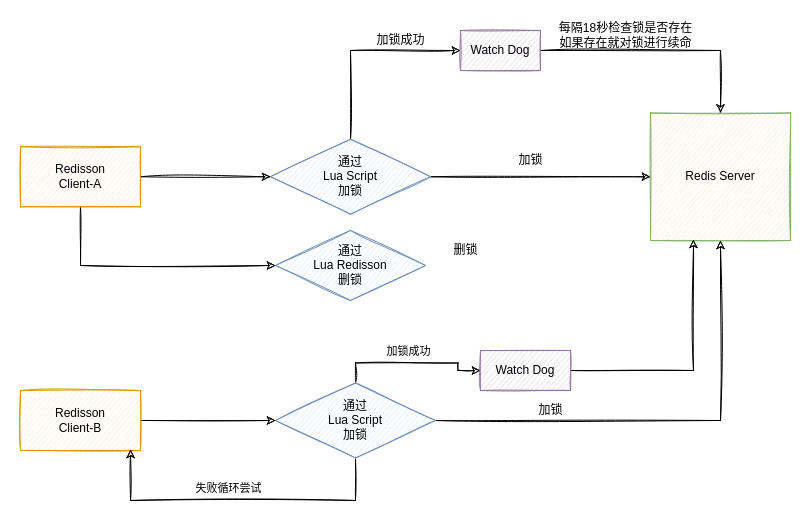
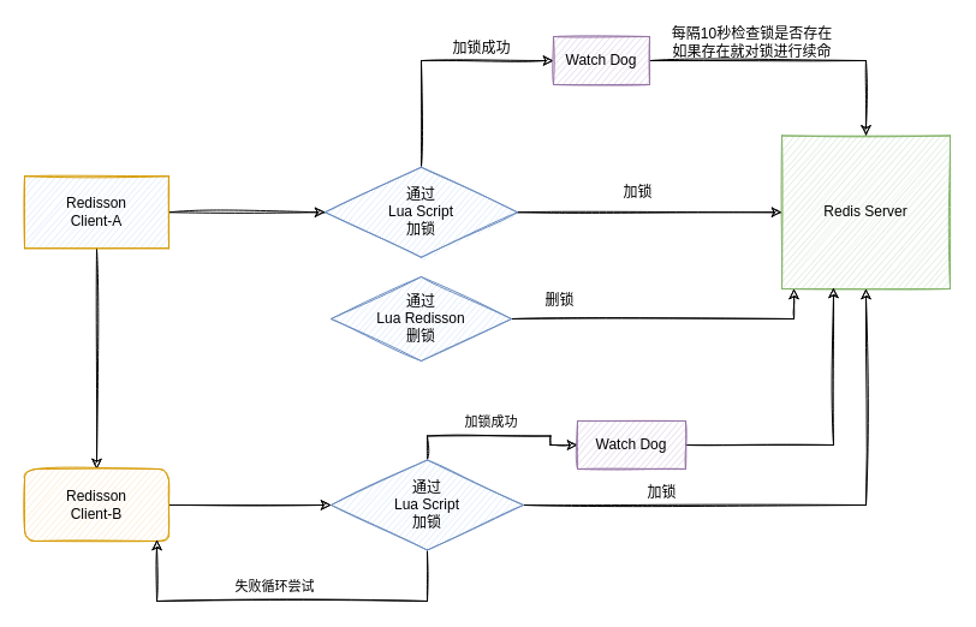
- <mxCell id="12" value="每隔18秒检查锁是否存在&lt;br&gt;如果存在就对锁进行续命" style="text;html=1;align=center;verticalAlign=middle;resizable=0;points=[];autosize=1;" vertex="1" parent="1"><mxGeometry x="550" y="20" width="150" height="30" as="geometry" /></mxCell>
+ <mxCell id="12" value="每隔10秒检查锁是否存在&lt;br&gt;如果存在就对锁进行续命" style="text;html=1;align=center;verticalAlign=middle;resizable=0;points=[];autosize=1;" vertex="1" parent="1"><mxGeometry x="550" y="20" width="150" height="30" as="geometry" /></mxCell>
- <mxCell id="4" value="Redisson&lt;br&gt;Client-A" style="whiteSpace=wrap;html=1;sketch=1;fillColor=#ffe6cc;strokeColor=#d79b00;" vertex="1" parent="1"><mxGeometry x="20" y="146.25" width="120" height="60" as="geometry" /></mxCell>
+ <mxCell id="4" value="Redisson&lt;br&gt;Client-A" style="whiteSpace=wrap;html=1;sketch=1;fillColor=#dae8fc;strokeColor=#d79b00;" vertex="1" parent="1"><mxGeometry x="20" y="146.25" width="120" height="60" as="geometry" /></mxCell>
- <mxCell id="8" value="Redis Server" style="rounded=0;whiteSpace=wrap;html=1;sketch=1;fillColor=#ffe6cc;strokeColor=#82b366;" vertex="1" parent="1"><mxGeometry x="650" y="112.5" width="140" height="127.5" as="geometry" /></mxCell>
+ <mxCell id="8" value="Redis Server" style="rounded=0;whiteSpace=wrap;html=1;sketch=1;fillColor=#d5e8d4;strokeColor=#82b366;" vertex="1" parent="1"><mxGeometry x="650" y="112.5" width="140" height="127.5" as="geometry" /></mxCell>
- <mxCell id="3" style="edgeStyle=orthogonalEdgeStyle;rounded=0;sketch=1;orthogonalLoop=1;jettySize=auto;html=1;exitX=0.5;exitY=1;exitDx=0;exitDy=0;entryX=0;entryY=0.5;entryDx=0;entryDy=0;" edge="1" parent="1" source="4" target="15"><mxGeometry relative="1" as="geometry" /></mxCell>
+ <mxCell id="3" style="edgeStyle=orthogonalEdgeStyle;rounded=0;sketch=1;orthogonalLoop=1;jettySize=auto;html=1;exitX=0.5;exitY=1;exitDx=0;exitDy=0;" edge="1" parent="1" source="4" target="18"><mxGeometry relative="1" as="geometry" /></mxCell>
+ <mxCell id="14" style="edgeStyle=orthogonalEdgeStyle;rounded=0;sketch=1;orthogonalLoop=1;jettySize=auto;html=1;exitX=1;exitY=0.5;exitDx=0;exitDy=0;" edge="1" parent="1" source="15" target="8"><mxGeometry relative="1" as="geometry"><Array as="points"><mxPoint x="660" y="265" /></Array></mxGeometry></mxCell>
- <mxCell id="18" value="&lt;span&gt;Redisson&lt;/span&gt;&lt;br&gt;&lt;span&gt;Client-B&lt;/span&gt;" style="rounded=0;whiteSpace=wrap;html=1;sketch=1;fillColor=#ffe6cc;strokeColor=#d79b00;" vertex="1" parent="1"><mxGeometry x="20" y="390" width="120" height="60" as="geometry" /></mxCell>
+ <mxCell id="18" value="&lt;span&gt;Redisson&lt;/span&gt;&lt;br&gt;&lt;span&gt;Client-B&lt;/span&gt;" style="whiteSpace=wrap;html=1;sketch=1;fillColor=#ffe6cc;strokeColor=#d79b00;rounded=1;" vertex="1" parent="1"><mxGeometry x="20" y="390" width="120" height="60" as="geometry" /></mxCell>
